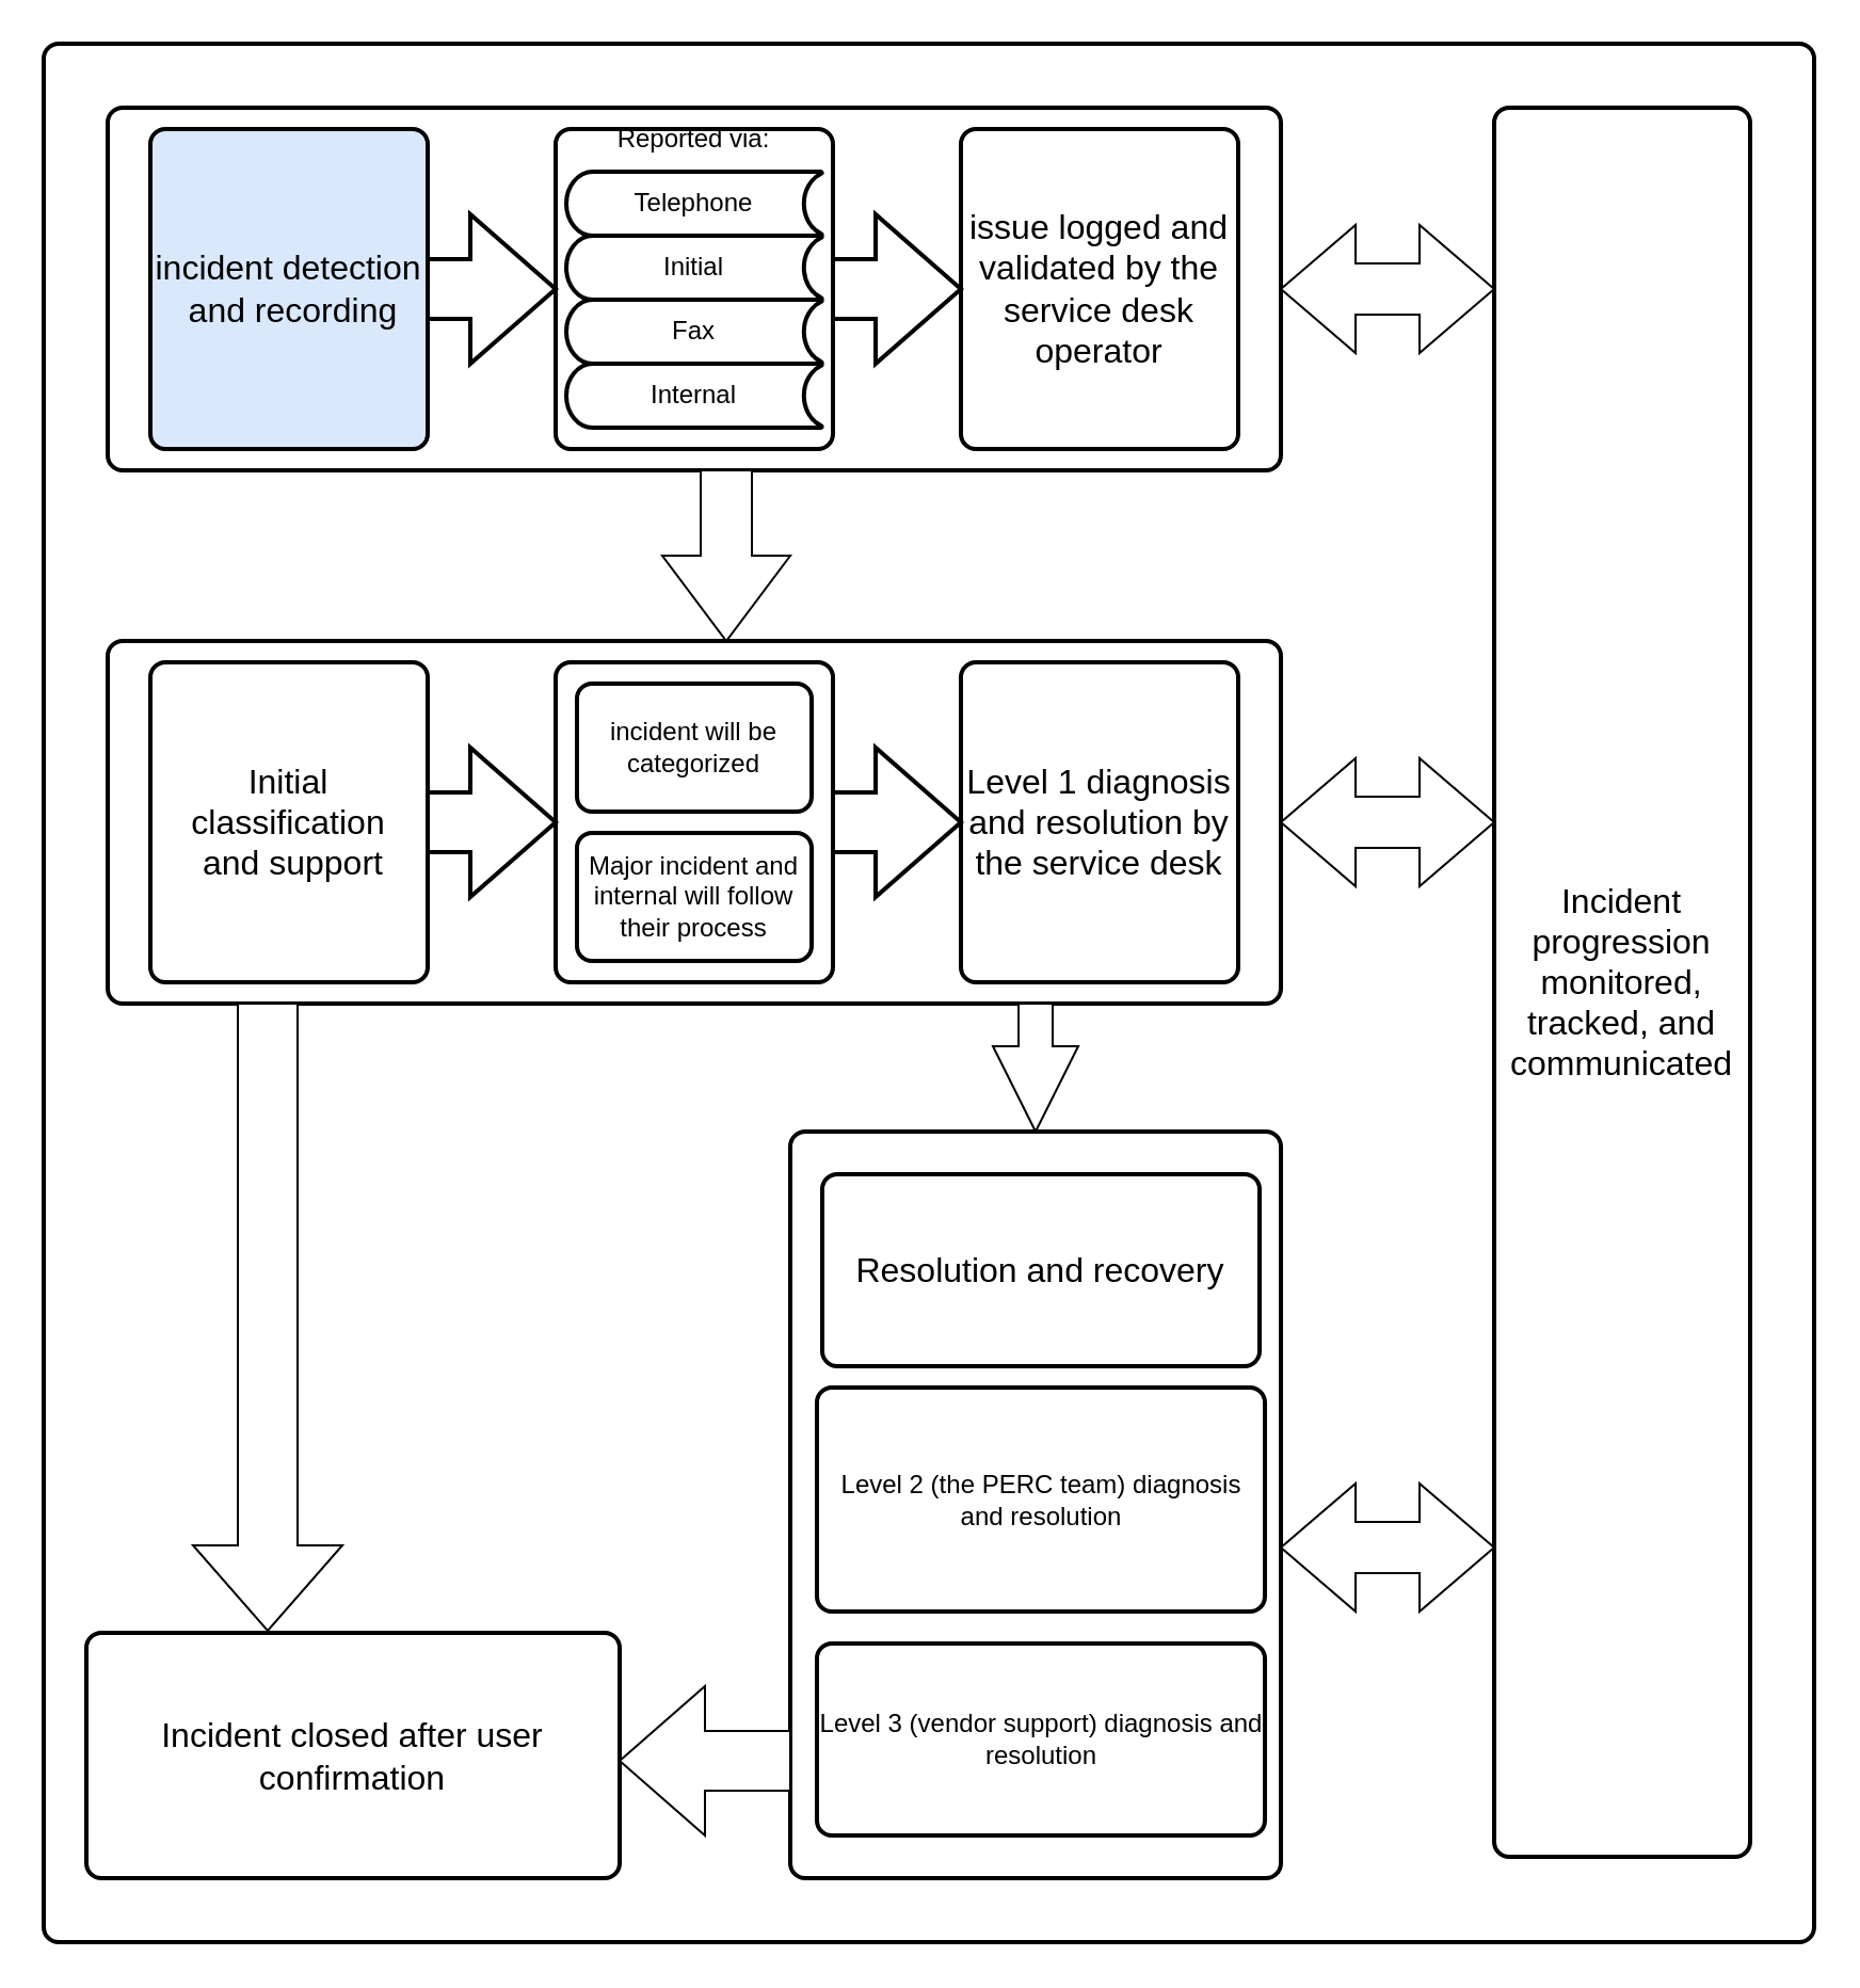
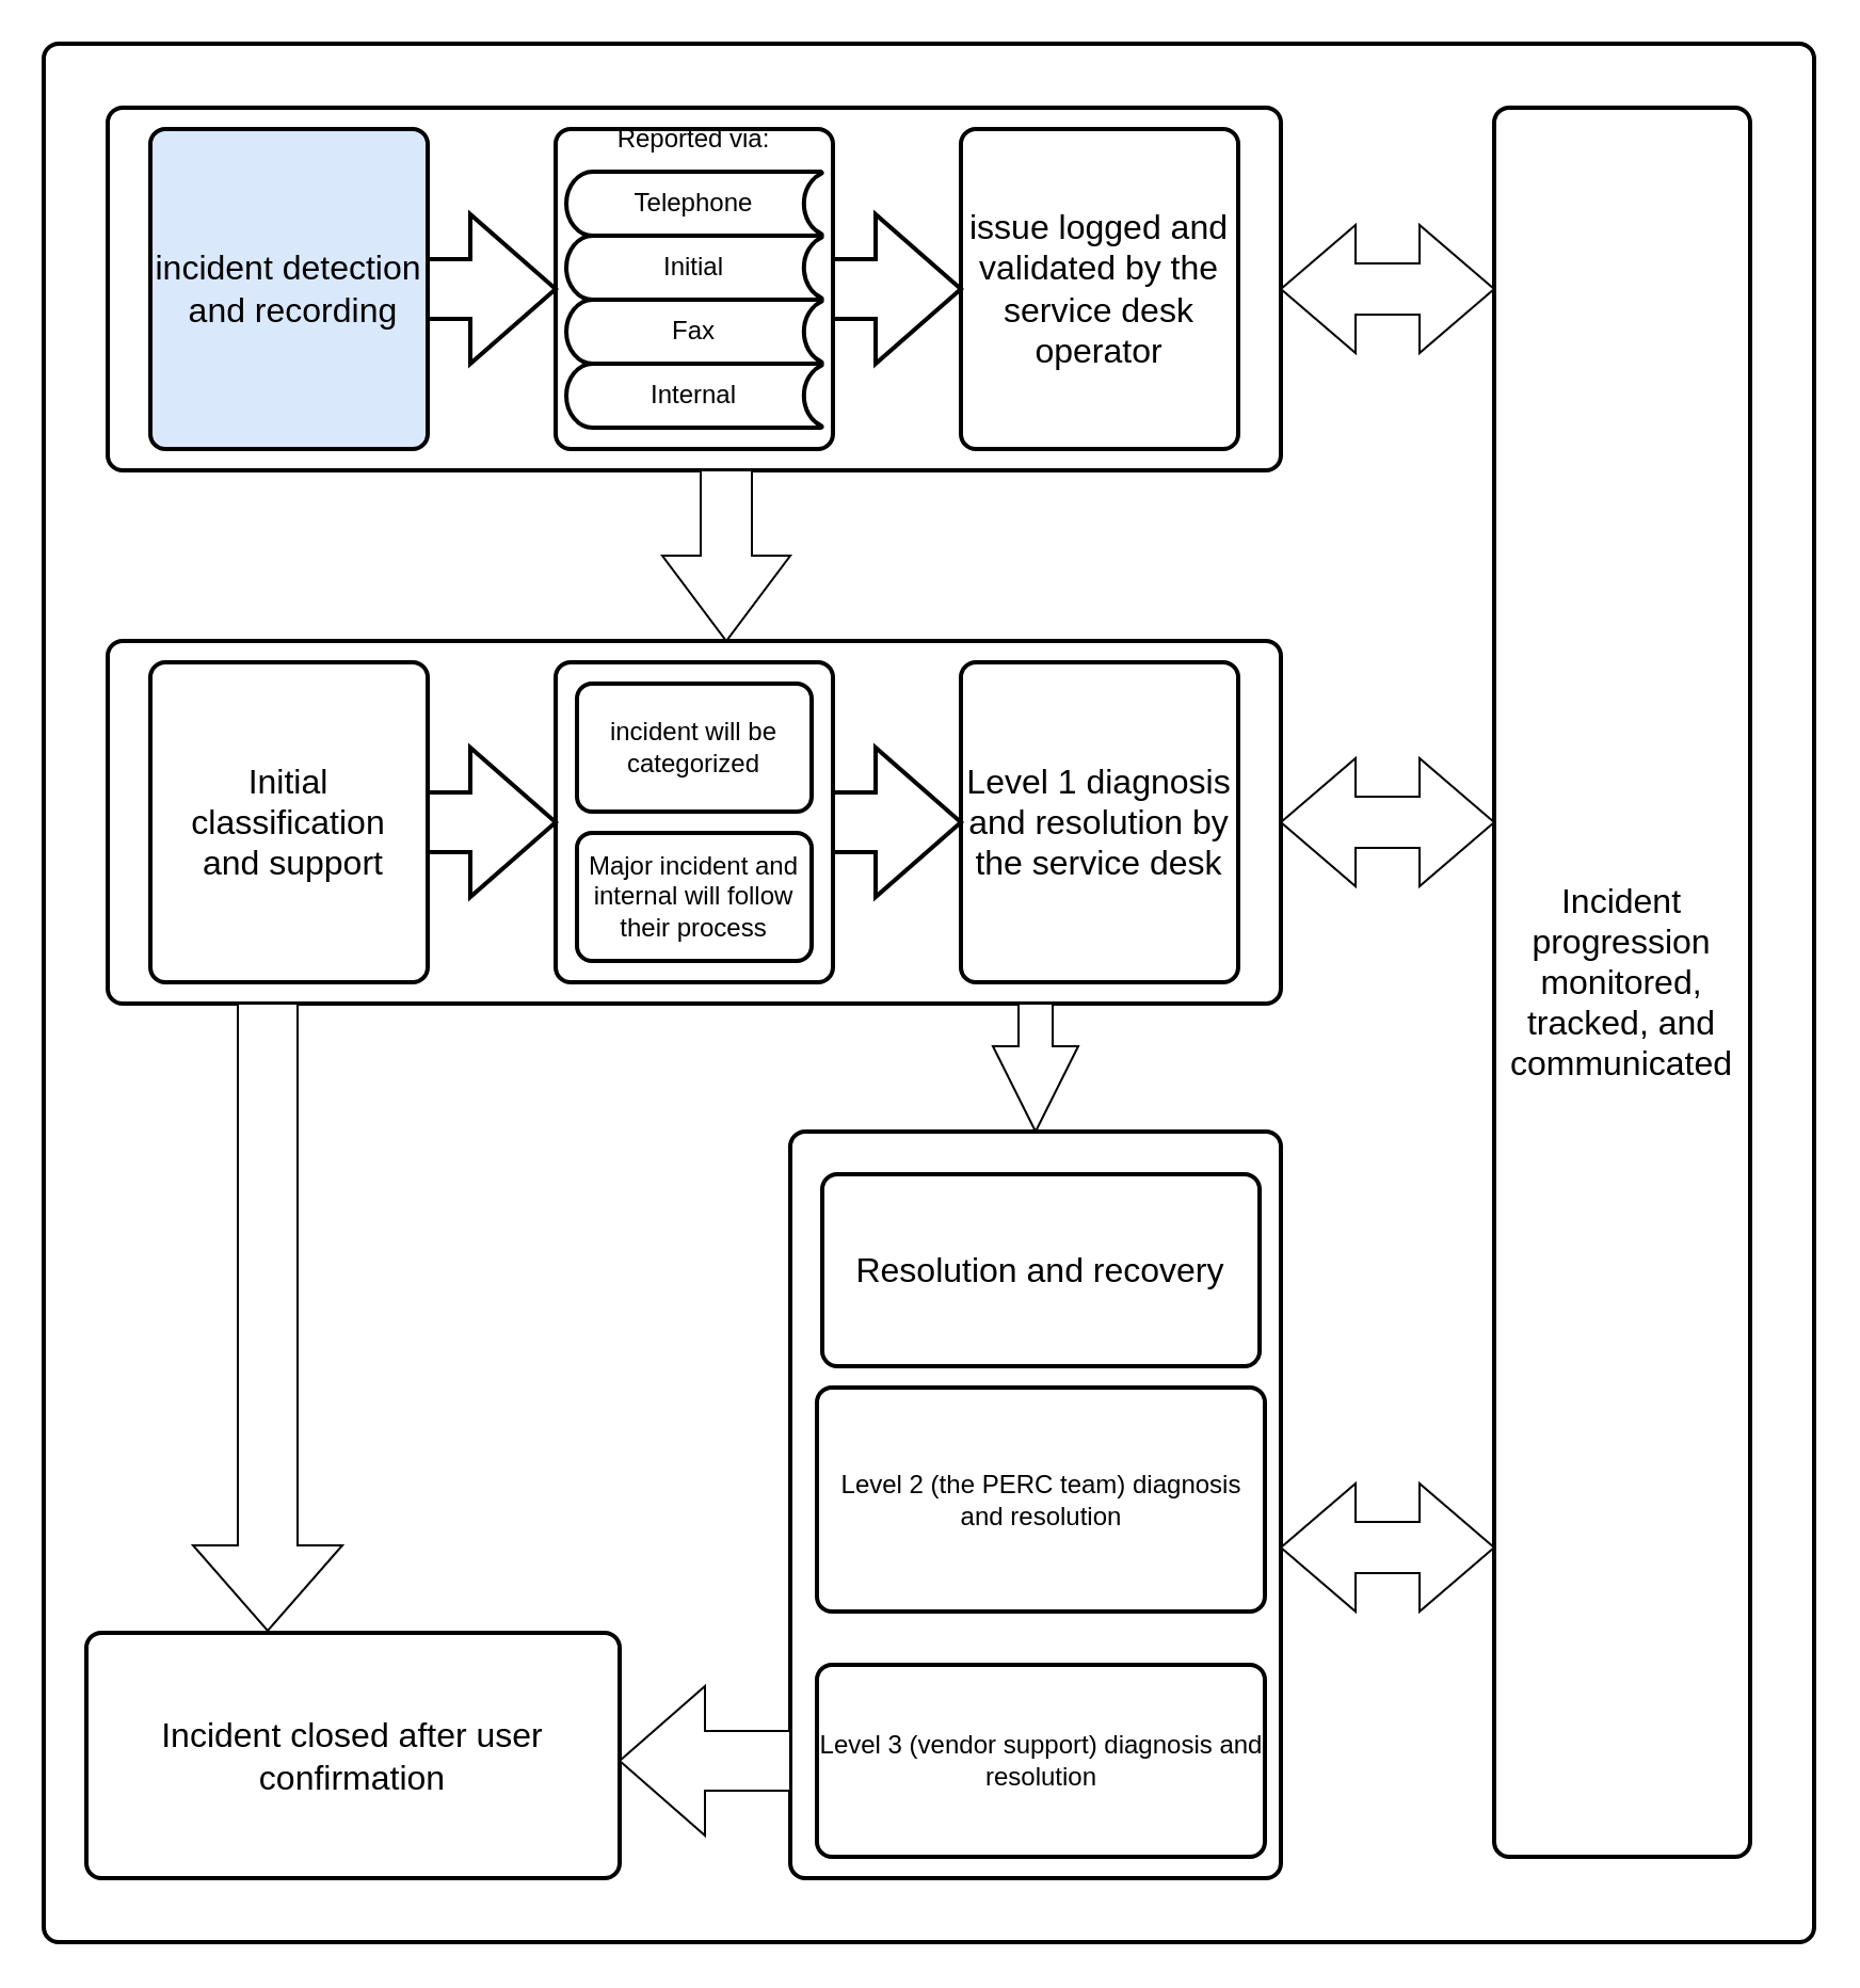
- <mxCell id="30" value="Level 3 (vendor support) diagnosis and resolution" style="rounded=1;whiteSpace=wrap;html=1;absoluteArcSize=1;arcSize=14;strokeWidth=2;" parent="1" vertex="1"><mxGeometry x="382.5" y="770" width="210" height="90" as="geometry" /></mxCell>
+ <mxCell id="30" value="Level 3 (vendor support) diagnosis and resolution" style="rounded=1;whiteSpace=wrap;html=1;absoluteArcSize=1;arcSize=14;strokeWidth=2;" parent="1" vertex="1"><mxGeometry x="382.5" y="780" width="210" height="90" as="geometry" /></mxCell>
